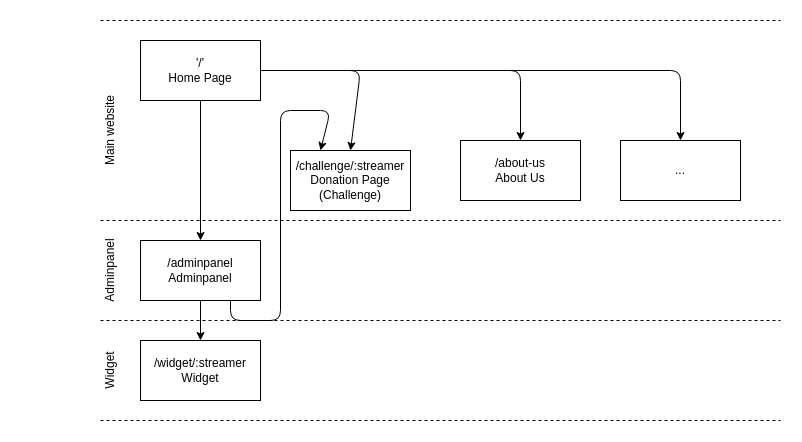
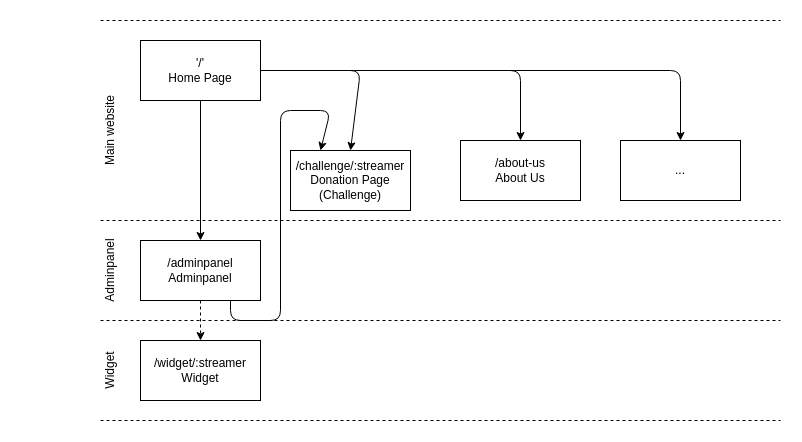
- <mxCell id="14" value="" style="endArrow=classic;html=1;exitX=0.5;exitY=1;exitDx=0;exitDy=0;entryX=0.5;entryY=0;entryDx=0;entryDy=0;" edge="1" parent="1" source="3" target="12"><mxGeometry width="50" height="50" relative="1" as="geometry"><mxPoint x="290" y="410" as="sourcePoint" /><mxPoint x="340" y="360" as="targetPoint" /></mxGeometry></mxCell>
+ <mxCell id="14" value="" style="endArrow=classic;html=1;exitX=0.5;exitY=1;exitDx=0;exitDy=0;entryX=0.5;entryY=0;entryDx=0;entryDy=0;dashed=1;" edge="1" parent="1" source="3" target="12"><mxGeometry width="50" height="50" relative="1" as="geometry"><mxPoint x="290" y="410" as="sourcePoint" /><mxPoint x="340" y="360" as="targetPoint" /></mxGeometry></mxCell>
